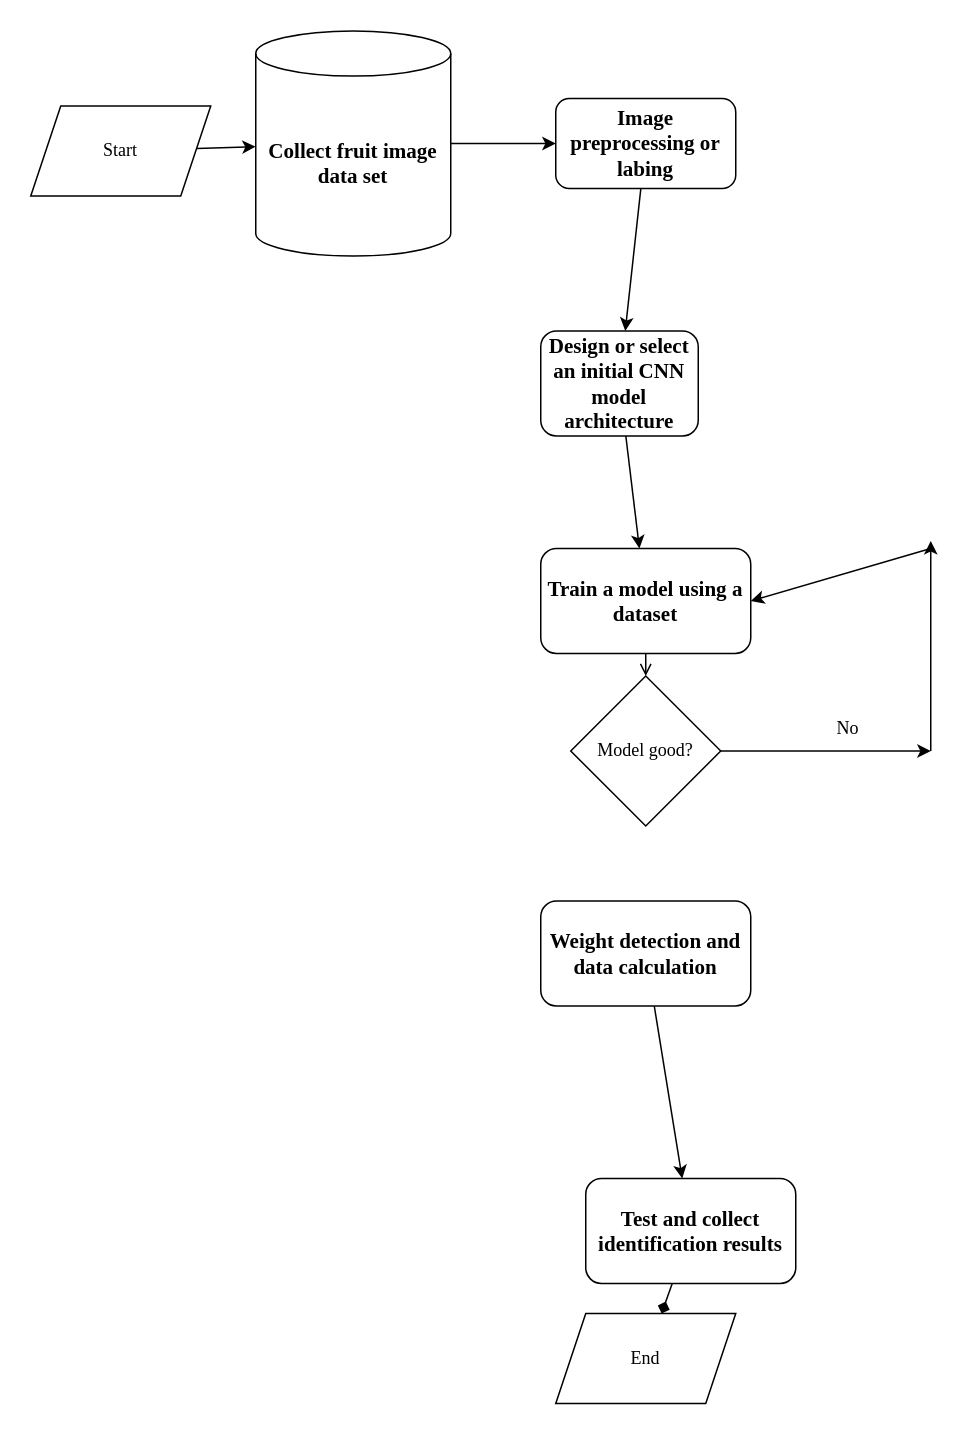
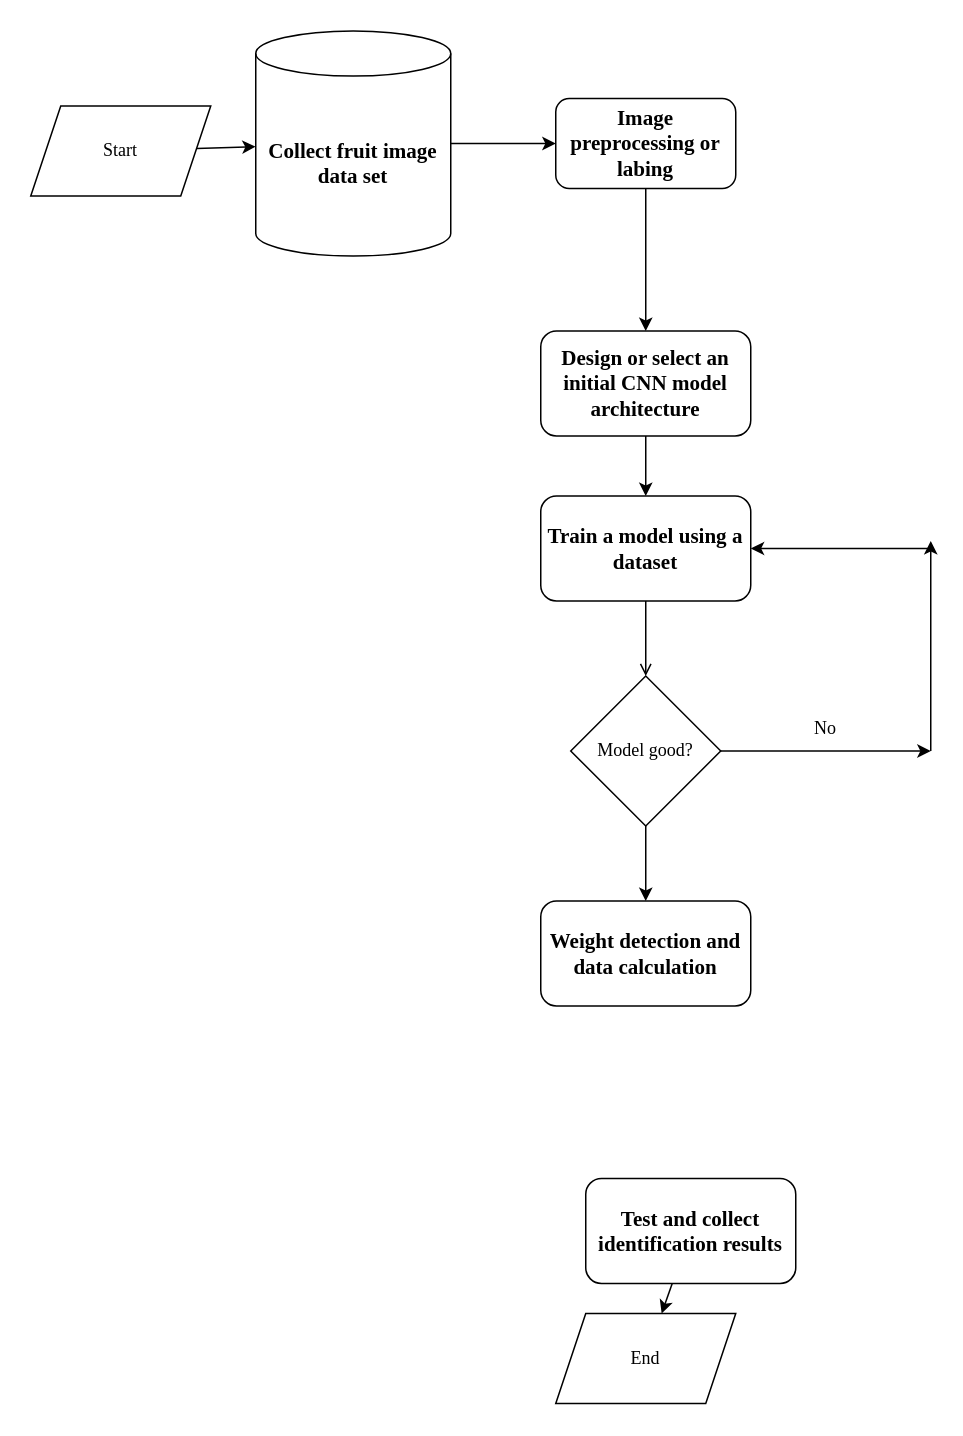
- <mxCell id="6" value="&lt;h3&gt;Design or select an initial CNN model architecture&lt;/h3&gt;" style="rounded=1;whiteSpace=wrap;html=1;fontFamily=Comic Sans MS;" vertex="1" parent="1"><mxGeometry x="360" y="220" width="105" height="70" as="geometry" /></mxCell>
+ <mxCell id="6" value="&lt;h3&gt;Design or select an initial CNN model architecture&lt;/h3&gt;" style="rounded=1;whiteSpace=wrap;html=1;fontFamily=Comic Sans MS;" vertex="1" parent="1"><mxGeometry x="360" y="220" width="140" height="70" as="geometry" /></mxCell>
- <mxCell id="9" value="&lt;h3&gt;Train a model using a dataset&lt;/h3&gt;" style="rounded=1;whiteSpace=wrap;html=1;fontFamily=Comic Sans MS;" vertex="1" parent="1"><mxGeometry x="360" y="365" width="140" height="70" as="geometry" /></mxCell>
+ <mxCell id="9" value="&lt;h3&gt;Train a model using a dataset&lt;/h3&gt;" style="rounded=1;whiteSpace=wrap;html=1;fontFamily=Comic Sans MS;" vertex="1" parent="1"><mxGeometry x="360" y="330" width="140" height="70" as="geometry" /></mxCell>
- <mxCell id="13" value="No" style="text;html=1;strokeColor=none;fillColor=none;align=center;verticalAlign=middle;whiteSpace=wrap;rounded=0;fontFamily=Comic Sans MS;" vertex="1" parent="1"><mxGeometry x="535" y="470" width="60" height="30" as="geometry" /></mxCell>
+ <mxCell id="13" value="No" style="text;html=1;strokeColor=none;fillColor=none;align=center;verticalAlign=middle;whiteSpace=wrap;rounded=0;fontFamily=Comic Sans MS;" vertex="1" parent="1"><mxGeometry x="520" y="470" width="60" height="30" as="geometry" /></mxCell>
+ <mxCell id="11" value="" style="edgeStyle=none;html=1;fontFamily=Comic Sans MS;" edge="1" parent="1" source="12" target="17"><mxGeometry relative="1" as="geometry" /></mxCell>
- <mxCell id="16" value="" style="edgeStyle=none;html=1;fontFamily=Comic Sans MS;" edge="1" parent="1" source="17" target="19"><mxGeometry relative="1" as="geometry" /></mxCell>
- <mxCell id="18" value="" style="edgeStyle=none;html=1;fontFamily=Comic Sans MS;endArrow=diamond;" edge="1" parent="1" source="19" target="22"><mxGeometry relative="1" as="geometry"><mxPoint x="430" y="905" as="targetPoint" /></mxGeometry></mxCell>
+ <mxCell id="18" value="" style="edgeStyle=none;html=1;fontFamily=Comic Sans MS;" edge="1" parent="1" source="19" target="22"><mxGeometry relative="1" as="geometry"><mxPoint x="430" y="905" as="targetPoint" /></mxGeometry></mxCell>
